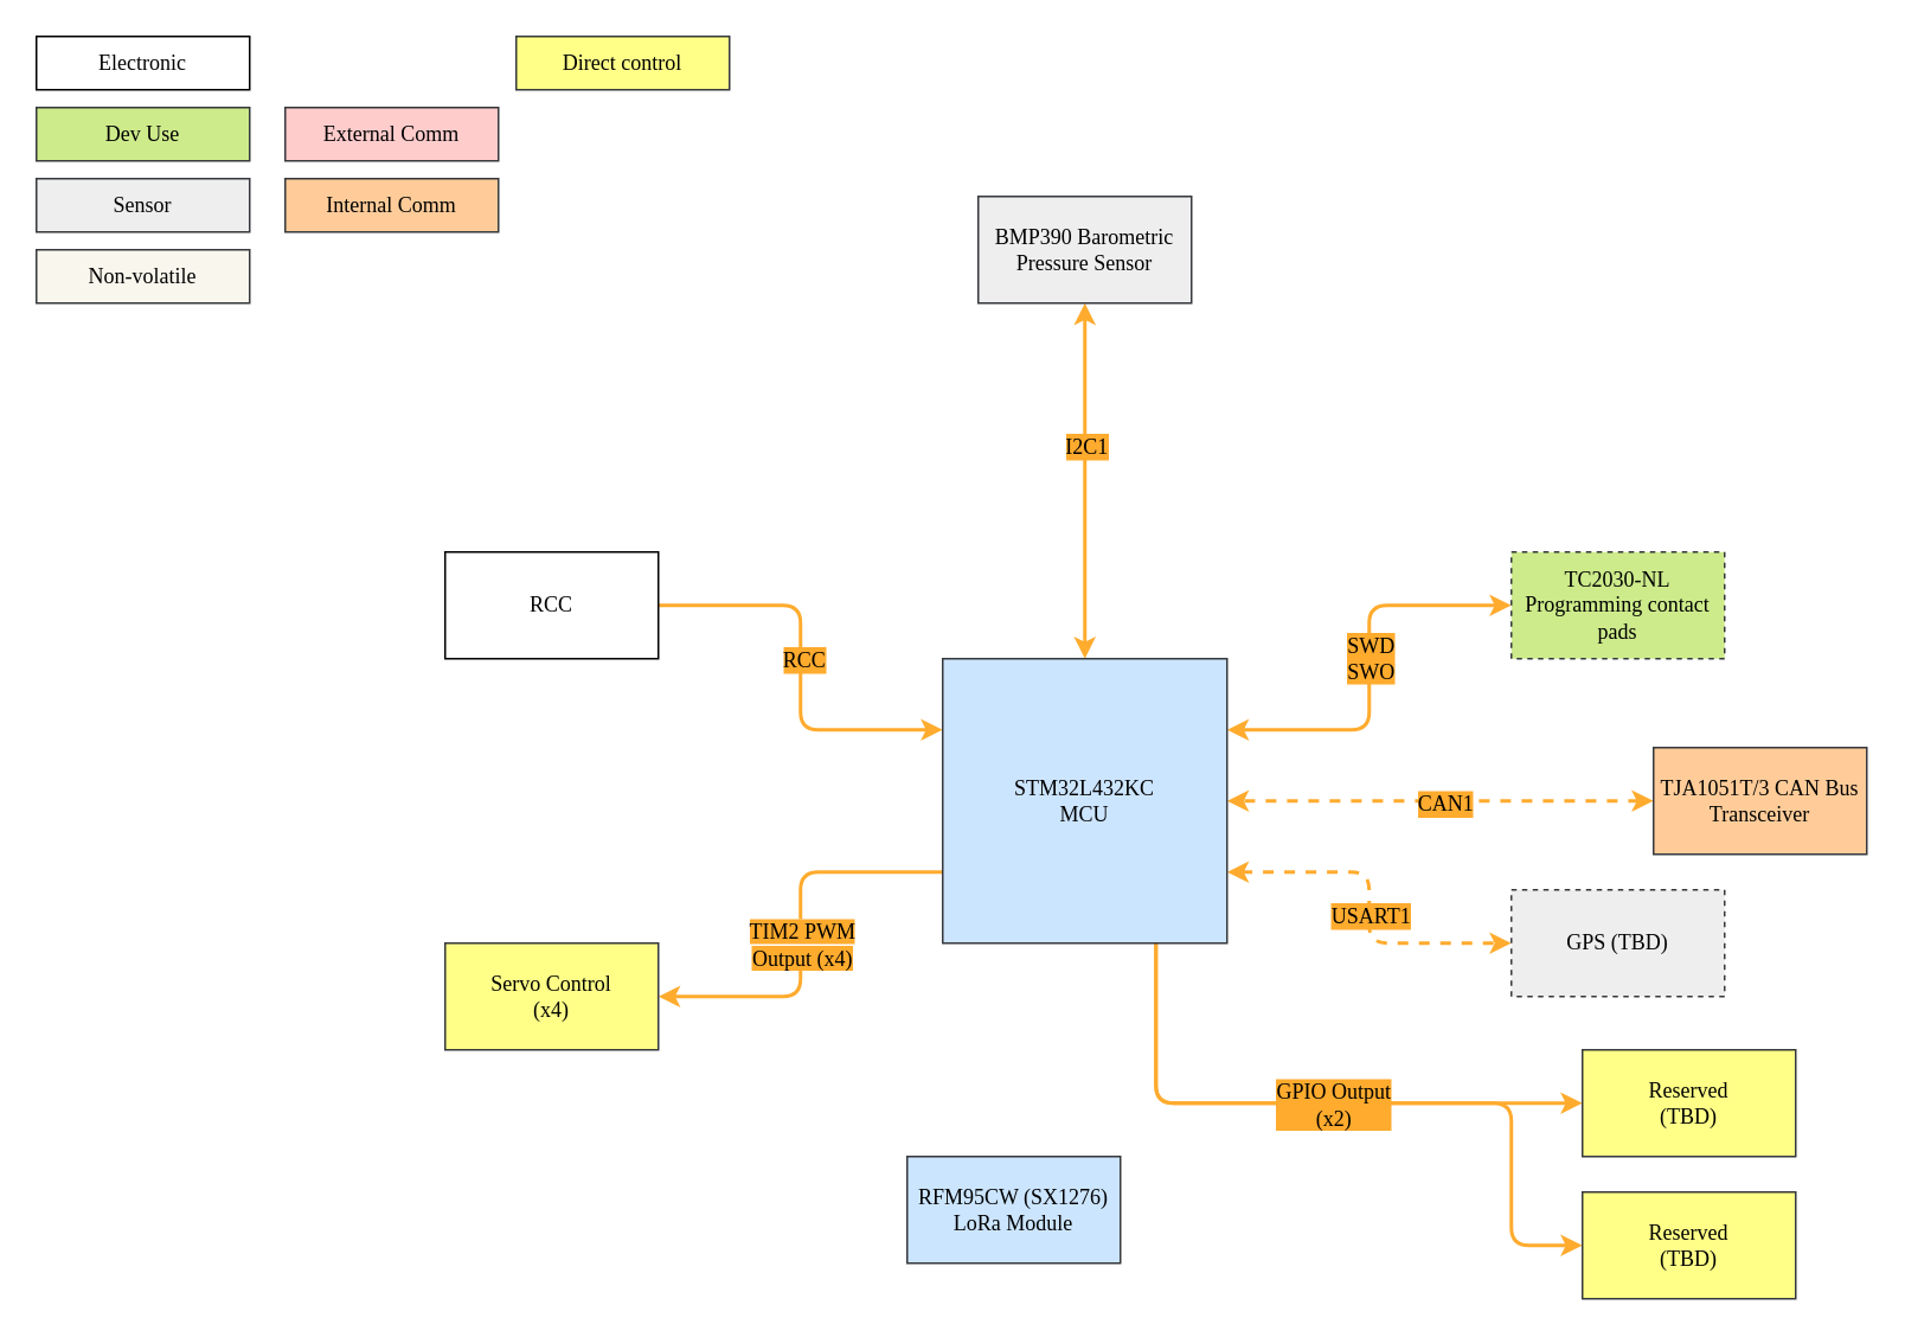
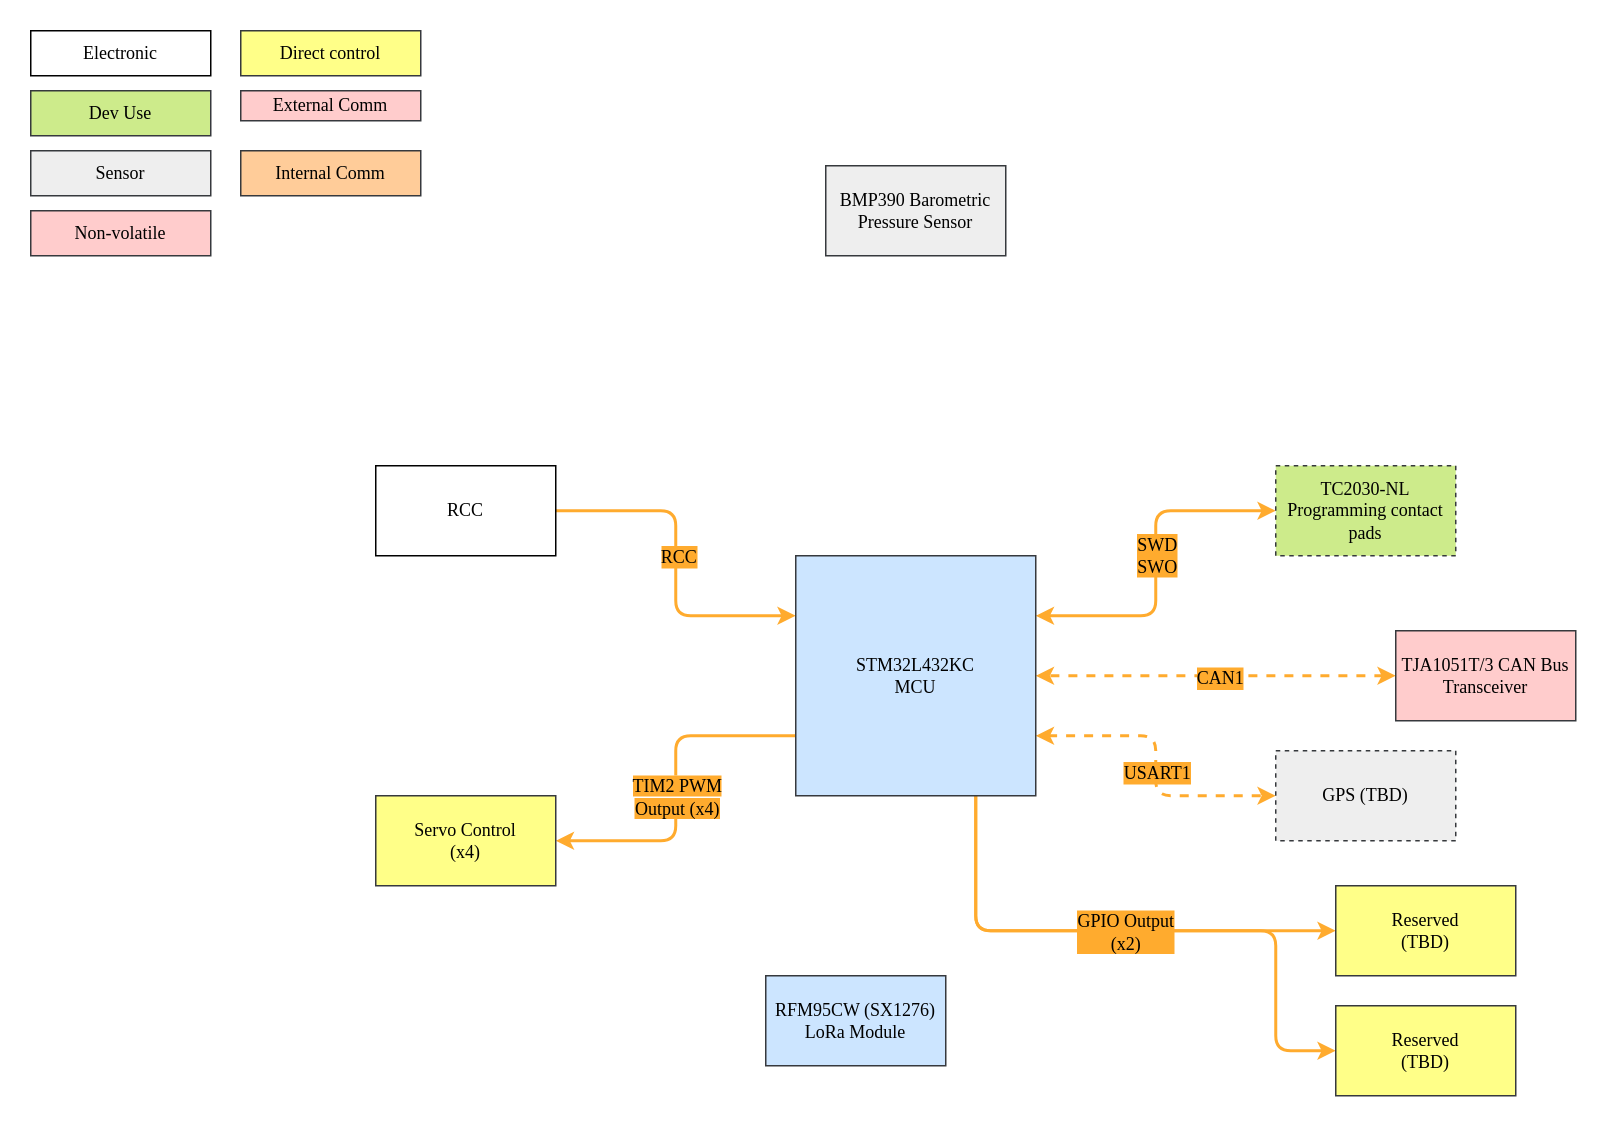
- <mxCell id="25" value="Direct control" style="rounded=0;whiteSpace=wrap;html=1;fontSize=12;fontFamily=JetBrains Mono;fontSource=https%3A%2F%2Ffonts.googleapis.com%2Fcss%3Ffamily%3DJetBrains%2BMono;fillColor=#ffff88;strokeColor=#36393d;" parent="1" vertex="1"><mxGeometry x="290" y="20" width="120" height="30" as="geometry" /></mxCell>
+ <mxCell id="25" value="Direct control" style="rounded=0;whiteSpace=wrap;html=1;fontSize=12;fontFamily=JetBrains Mono;fontSource=https%3A%2F%2Ffonts.googleapis.com%2Fcss%3Ffamily%3DJetBrains%2BMono;fillColor=#ffff88;strokeColor=#36393d;" parent="1" vertex="1"><mxGeometry x="160" y="20" width="120" height="30" as="geometry" /></mxCell>
- <mxCell id="26" value="External Comm" style="rounded=0;whiteSpace=wrap;html=1;fontSize=12;fontFamily=JetBrains Mono;fontSource=https%3A%2F%2Ffonts.googleapis.com%2Fcss%3Ffamily%3DJetBrains%2BMono;fillColor=#ffcccc;strokeColor=#36393d;" parent="1" vertex="1"><mxGeometry x="160" y="60" width="120" height="30" as="geometry" /></mxCell>
+ <mxCell id="26" value="External Comm" style="rounded=0;whiteSpace=wrap;html=1;fontSize=12;fontFamily=JetBrains Mono;fontSource=https%3A%2F%2Ffonts.googleapis.com%2Fcss%3Ffamily%3DJetBrains%2BMono;fillColor=#ffcccc;strokeColor=#36393d;" parent="1" vertex="1"><mxGeometry x="160" y="60" width="120" height="20" as="geometry" /></mxCell>
- <mxCell id="24" value="Non-volatile" style="rounded=0;whiteSpace=wrap;html=1;fontSize=12;fontFamily=JetBrains Mono;fontSource=https%3A%2F%2Ffonts.googleapis.com%2Fcss%3Ffamily%3DJetBrains%2BMono;fillColor=#f9f7ed;strokeColor=#36393d;" parent="1" vertex="1"><mxGeometry x="20" y="140" width="120" height="30" as="geometry" /></mxCell>
+ <mxCell id="24" value="Non-volatile" style="rounded=0;whiteSpace=wrap;html=1;fontSize=12;fontFamily=JetBrains Mono;fontSource=https%3A%2F%2Ffonts.googleapis.com%2Fcss%3Ffamily%3DJetBrains%2BMono;fillColor=#ffcccc;strokeColor=#36393d;" parent="1" vertex="1"><mxGeometry x="20" y="140" width="120" height="30" as="geometry" /></mxCell>
- <mxCell id="10" style="edgeStyle=orthogonalEdgeStyle;rounded=1;orthogonalLoop=1;jettySize=auto;html=1;exitX=0.5;exitY=1;exitDx=0;exitDy=0;entryX=0.5;entryY=0;entryDx=0;entryDy=0;startArrow=classic;startFill=1;strokeWidth=2;fontSize=12;fontFamily=JetBrains Mono;fontSource=https%3A%2F%2Ffonts.googleapis.com%2Fcss%3Ffamily%3DJetBrains%2BMono;strokeColor=#FFAB2E;fillColor=#ffcc99;curved=0;" parent="1" source="12" target="32" edge="1"><mxGeometry relative="1" as="geometry" /></mxCell>
- <mxCell id="11" value="I2C1" style="edgeLabel;html=1;align=center;verticalAlign=middle;resizable=0;points=[];fontSize=12;fontFamily=JetBrains Mono;fontSource=https%3A%2F%2Ffonts.googleapis.com%2Fcss%3Ffamily%3DJetBrains%2BMono;labelBackgroundColor=#FFAB2E;" parent="10" vertex="1" connectable="0"><mxGeometry x="-0.024" y="2" relative="1" as="geometry"><mxPoint x="-2" y="-18" as="offset" /></mxGeometry></mxCell>
- <mxCell id="15" value="TJA1051T/3 CAN Bus Transceiver" style="rounded=0;whiteSpace=wrap;html=1;fontSize=12;fontFamily=JetBrains Mono;fontSource=https%3A%2F%2Ffonts.googleapis.com%2Fcss%3Ffamily%3DJetBrains%2BMono;fillColor=#ffcc99;strokeColor=#36393d;" parent="1" vertex="1"><mxGeometry x="930" y="420" width="120" height="60" as="geometry" /></mxCell>
+ <mxCell id="15" value="TJA1051T/3 CAN Bus Transceiver" style="rounded=0;whiteSpace=wrap;html=1;fontSize=12;fontFamily=JetBrains Mono;fontSource=https%3A%2F%2Ffonts.googleapis.com%2Fcss%3Ffamily%3DJetBrains%2BMono;fillColor=#ffcccc;strokeColor=#36393d;" parent="1" vertex="1"><mxGeometry x="930" y="420" width="120" height="60" as="geometry" /></mxCell>
